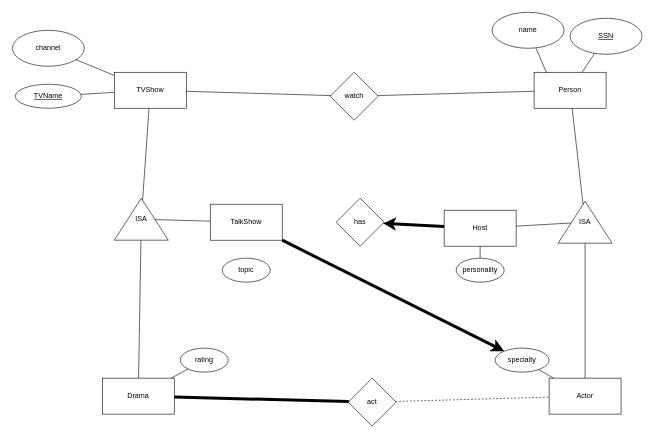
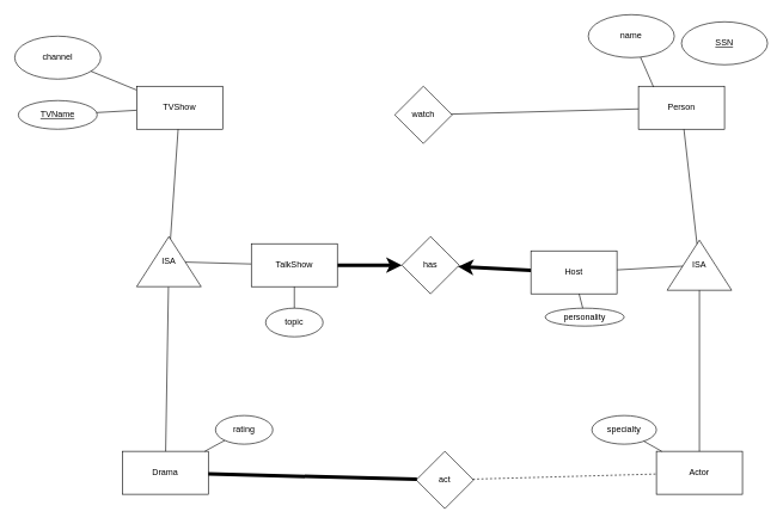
- <mxCell id="11" value="" style="endArrow=none;html=1;rounded=0;" edge="1" parent="8" source="9" target="10"><mxGeometry width="50" height="50" relative="1" as="geometry"><mxPoint x="70" y="90" as="sourcePoint" /><mxPoint x="40" y="-10" as="targetPoint" /></mxGeometry></mxCell>
- <mxCell id="33" value="" style="endArrow=none;html=1;rounded=0;" edge="1" parent="1" source="28" target="32"><mxGeometry width="50" height="50" relative="1" as="geometry"><mxPoint x="400" y="420" as="sourcePoint" /><mxPoint x="450" y="370" as="targetPoint" /></mxGeometry></mxCell>
+ <mxCell id="39" value="" style="endArrow=none;html=1;rounded=0;" edge="1" parent="1" source="35" target="23"><mxGeometry width="50" height="50" relative="1" as="geometry"><mxPoint x="490" y="490" as="sourcePoint" /><mxPoint x="540" y="440" as="targetPoint" /></mxGeometry></mxCell>
- <mxCell id="38" value="personality" style="ellipse;whiteSpace=wrap;html=1;" vertex="1" parent="1"><mxGeometry x="760" y="430" width="80" height="40" as="geometry" /></mxCell>
+ <mxCell id="38" value="personality" style="ellipse;whiteSpace=wrap;html=1;" vertex="1" parent="1"><mxGeometry x="760" y="430" width="110" height="25" as="geometry" /></mxCell>
- <mxCell id="3" value="" style="endArrow=classic;html=1;rounded=0;strokeWidth=5;" edge="1" parent="1" source="23" target="37"><mxGeometry width="50" height="50" relative="1" as="geometry"><mxPoint x="482.5" y="770" as="sourcePoint" /><mxPoint x="307.5" y="640" as="targetPoint" /></mxGeometry></mxCell>
+ <mxCell id="3" value="" style="endArrow=classic;html=1;rounded=0;strokeWidth=5;" edge="1" parent="1" source="23" target="2"><mxGeometry width="50" height="50" relative="1" as="geometry"><mxPoint x="482.5" y="770" as="sourcePoint" /><mxPoint x="307.5" y="640" as="targetPoint" /></mxGeometry></mxCell>
